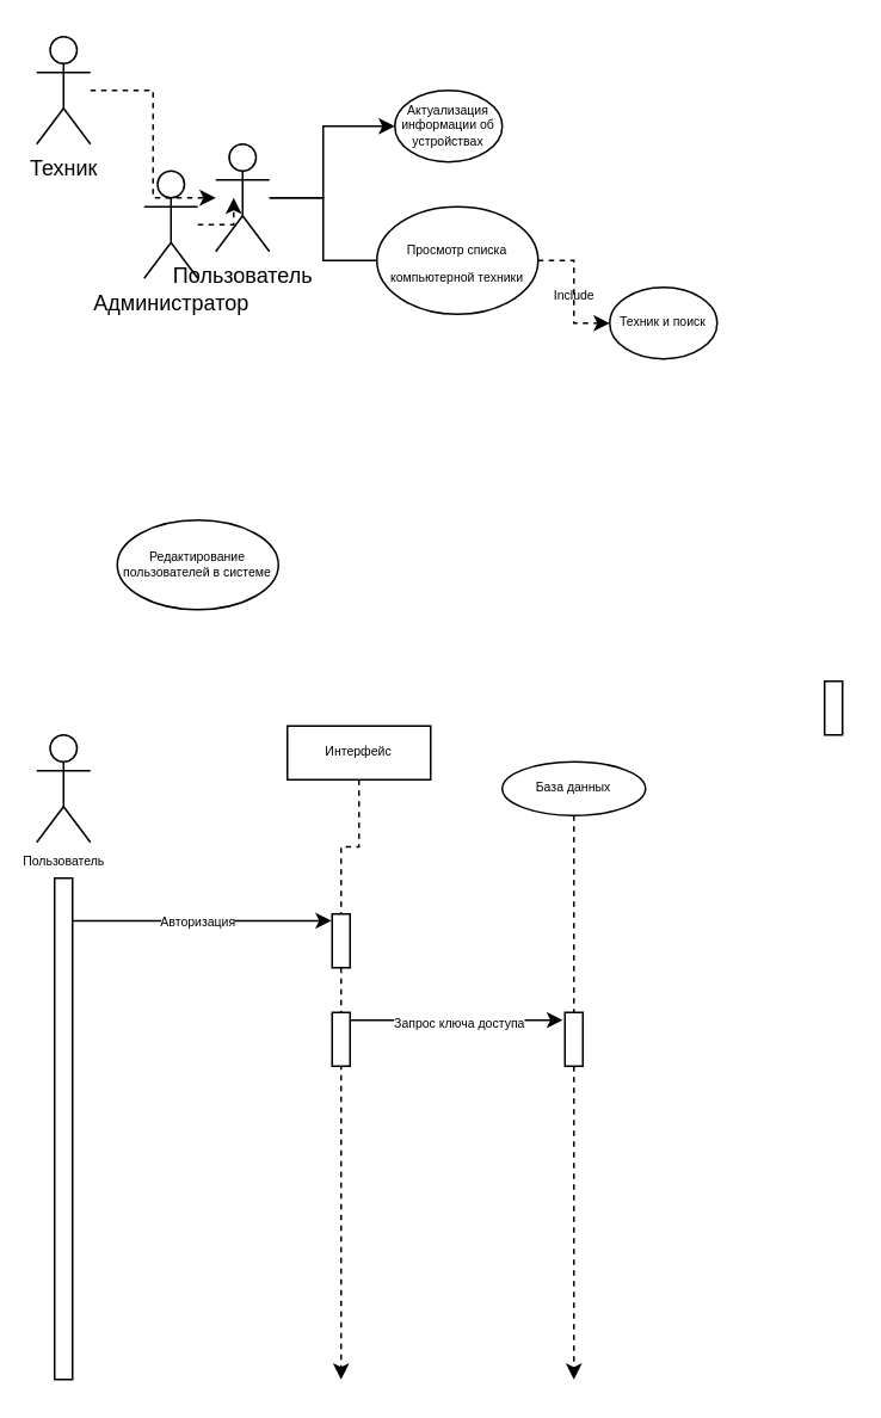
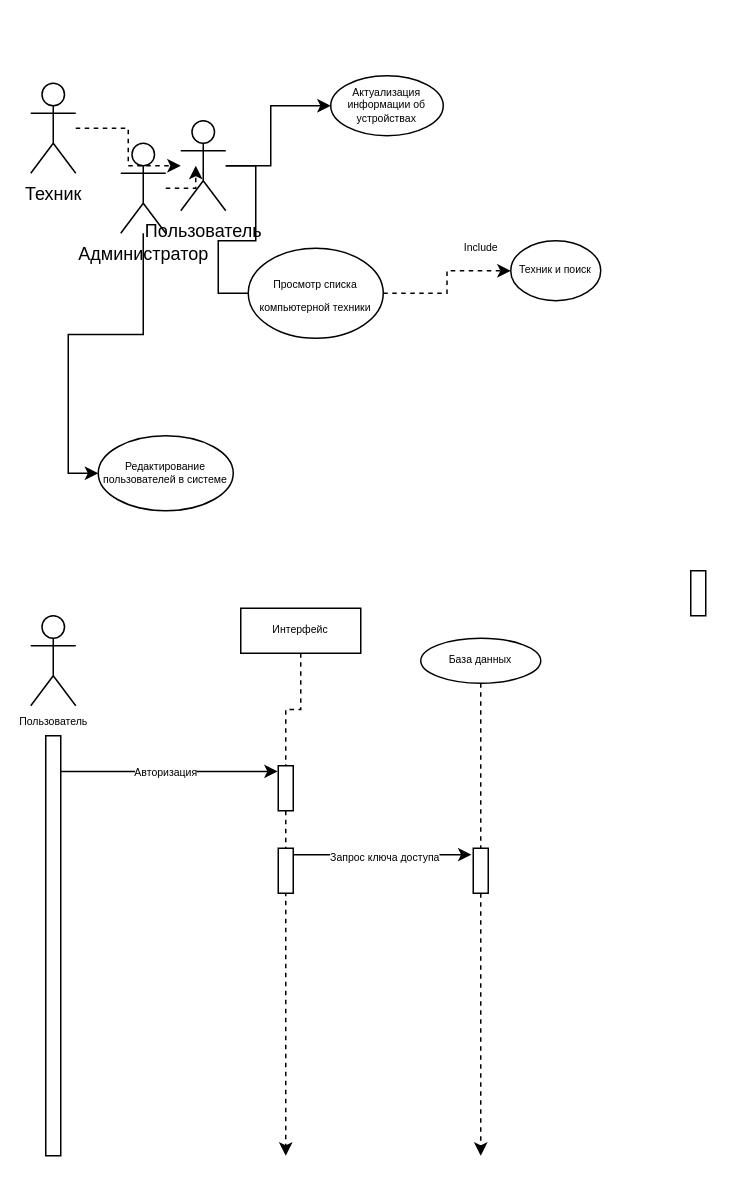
- <mxCell id="3" value="Техник" style="shape=umlActor;verticalLabelPosition=bottom;verticalAlign=top;html=1;outlineConnect=0;" vertex="1" parent="1"><mxGeometry x="20" y="20" width="30" height="60" as="geometry" /></mxCell>
+ <mxCell id="3" value="Техник" style="shape=umlActor;verticalLabelPosition=bottom;verticalAlign=top;html=1;outlineConnect=0;" vertex="1" parent="1"><mxGeometry x="20" y="55" width="30" height="60" as="geometry" /></mxCell>
- <mxCell id="15" value="Актуализация информации об устройствах" style="ellipse;whiteSpace=wrap;html=1;fontSize=7;" vertex="1" parent="1"><mxGeometry x="220" y="50" width="60" height="40" as="geometry" /></mxCell>
+ <mxCell id="15" value="Актуализация информации об устройствах" style="ellipse;whiteSpace=wrap;html=1;fontSize=7;" vertex="1" parent="1"><mxGeometry x="220" y="50" width="75" height="40" as="geometry" /></mxCell>
- <mxCell id="11" value="&lt;font style=&quot;font-size: 7px&quot;&gt;Просмотр списка компьютерной техники&lt;/font&gt;" style="ellipse;whiteSpace=wrap;html=1;" vertex="1" parent="1"><mxGeometry x="210" y="115" width="90" height="60" as="geometry" /></mxCell>
+ <mxCell id="11" value="&lt;font style=&quot;font-size: 7px&quot;&gt;Просмотр списка компьютерной техники&lt;/font&gt;" style="ellipse;whiteSpace=wrap;html=1;" vertex="1" parent="1"><mxGeometry x="165" y="165" width="90" height="60" as="geometry" /></mxCell>
+ <mxCell id="5" style="edgeStyle=orthogonalEdgeStyle;rounded=0;orthogonalLoop=1;jettySize=auto;html=1;entryX=0;entryY=0.5;entryDx=0;entryDy=0;fontSize=7;endArrow=classic;endFill=1;" edge="1" parent="1" source="6" target="14"><mxGeometry relative="1" as="geometry" /></mxCell>
